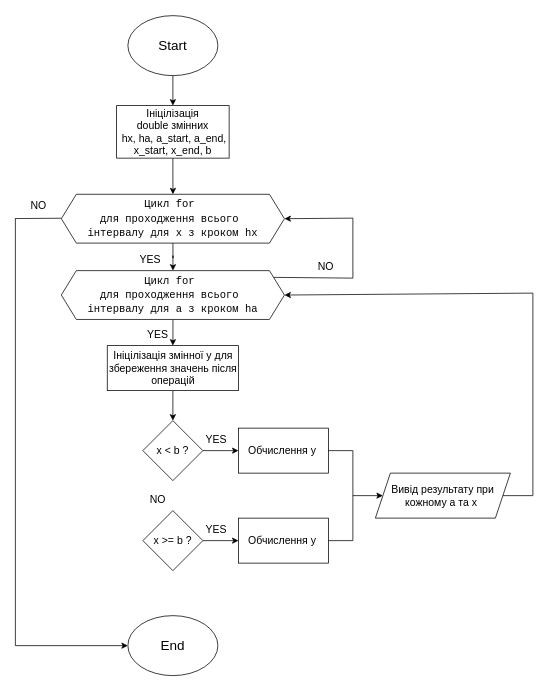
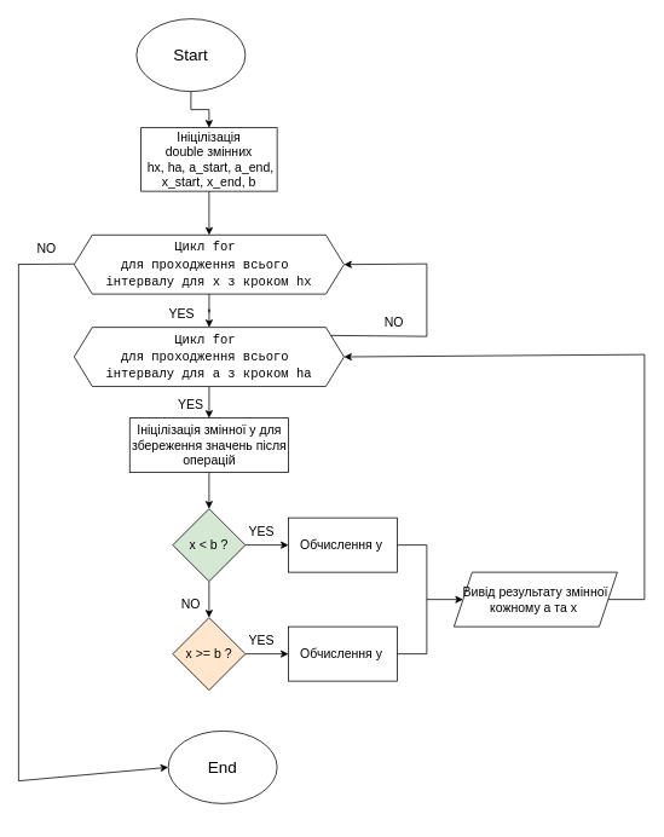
- <mxCell id="3" value="&lt;font style=&quot;font-size: 18px;&quot;&gt;Start&lt;/font&gt;" style="ellipse;whiteSpace=wrap;html=1;" vertex="1" parent="1"><mxGeometry x="170" y="20" width="120" height="80" as="geometry" /></mxCell>
+ <mxCell id="3" value="&lt;font style=&quot;font-size: 18px;&quot;&gt;Start&lt;/font&gt;" style="ellipse;whiteSpace=wrap;html=1;" vertex="1" parent="1"><mxGeometry x="150" y="20" width="120" height="80" as="geometry" /></mxCell>
- <mxCell id="14" value="&lt;font style=&quot;font-size: 14px;&quot;&gt;x &amp;lt; b ?&lt;/font&gt;" style="rhombus;whiteSpace=wrap;html=1;" vertex="1" parent="1"><mxGeometry x="190" y="560" width="80" height="80" as="geometry" /></mxCell>
+ <mxCell id="14" value="&lt;font style=&quot;font-size: 14px;&quot;&gt;x &amp;lt; b ?&lt;/font&gt;" style="rhombus;whiteSpace=wrap;html=1;fillColor=#d5e8d4;" vertex="1" parent="1"><mxGeometry x="190" y="560" width="80" height="80" as="geometry" /></mxCell>
- <mxCell id="21" value="&lt;font style=&quot;font-size: 14px;&quot;&gt;Вивід результату при кожному a та x&amp;nbsp;&lt;/font&gt;" style="shape=parallelogram;perimeter=parallelogramPerimeter;whiteSpace=wrap;html=1;fixedSize=1;" vertex="1" parent="1"><mxGeometry x="500" y="630" width="180" height="60" as="geometry" /></mxCell>
+ <mxCell id="21" value="&lt;font style=&quot;font-size: 14px;&quot;&gt;Вивід результату змінної кожному a та x&amp;nbsp;&lt;/font&gt;" style="shape=parallelogram;perimeter=parallelogramPerimeter;whiteSpace=wrap;html=1;fixedSize=1;" vertex="1" parent="1"><mxGeometry x="500" y="630" width="180" height="60" as="geometry" /></mxCell>
+ <mxCell id="13" value="" style="edgeStyle=orthogonalEdgeStyle;rounded=0;orthogonalLoop=1;jettySize=auto;html=1;" edge="1" parent="1" source="14" target="18"><mxGeometry relative="1" as="geometry" /></mxCell>
- <mxCell id="18" value="&lt;font style=&quot;font-size: 14px;&quot;&gt;x &amp;gt;= b ?&lt;/font&gt;" style="rhombus;whiteSpace=wrap;html=1;" vertex="1" parent="1"><mxGeometry x="190" y="680" width="80" height="80" as="geometry" /></mxCell>
+ <mxCell id="18" value="&lt;font style=&quot;font-size: 14px;&quot;&gt;x &amp;gt;= b ?&lt;/font&gt;" style="rhombus;whiteSpace=wrap;html=1;fillColor=#ffe6cc;" vertex="1" parent="1"><mxGeometry x="190" y="680" width="80" height="80" as="geometry" /></mxCell>
- <mxCell id="30" value="&lt;font style=&quot;font-size: 18px;&quot;&gt;End&lt;/font&gt;" style="ellipse;whiteSpace=wrap;html=1;" vertex="1" parent="1"><mxGeometry x="170" y="820" width="120" height="80" as="geometry" /></mxCell>
+ <mxCell id="30" value="&lt;font style=&quot;font-size: 18px;&quot;&gt;End&lt;/font&gt;" style="ellipse;whiteSpace=wrap;html=1;" vertex="1" parent="1"><mxGeometry x="185" y="805" width="120" height="80" as="geometry" /></mxCell>
